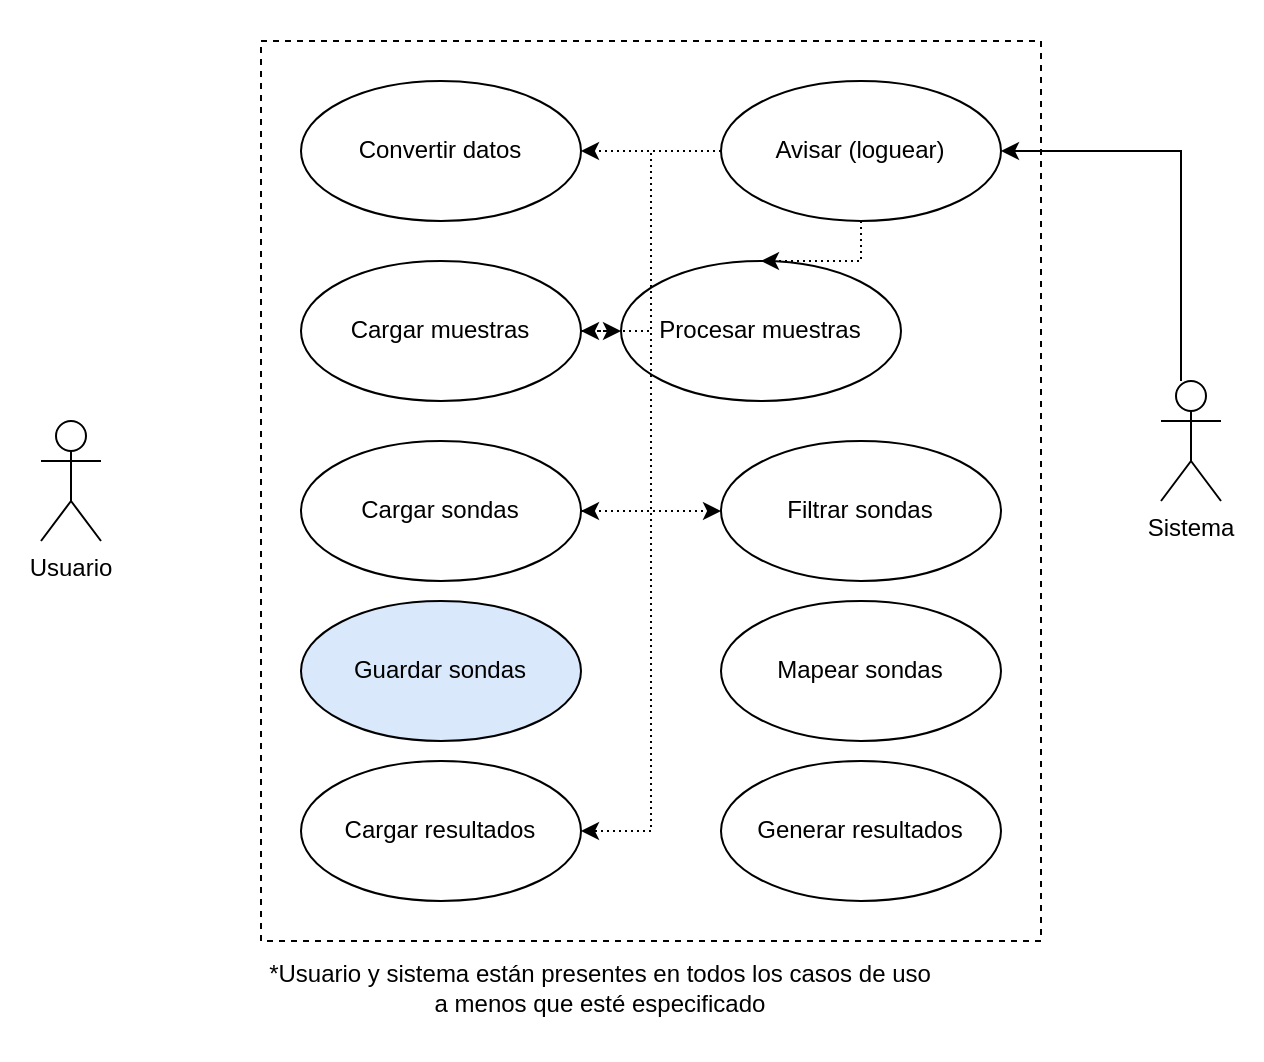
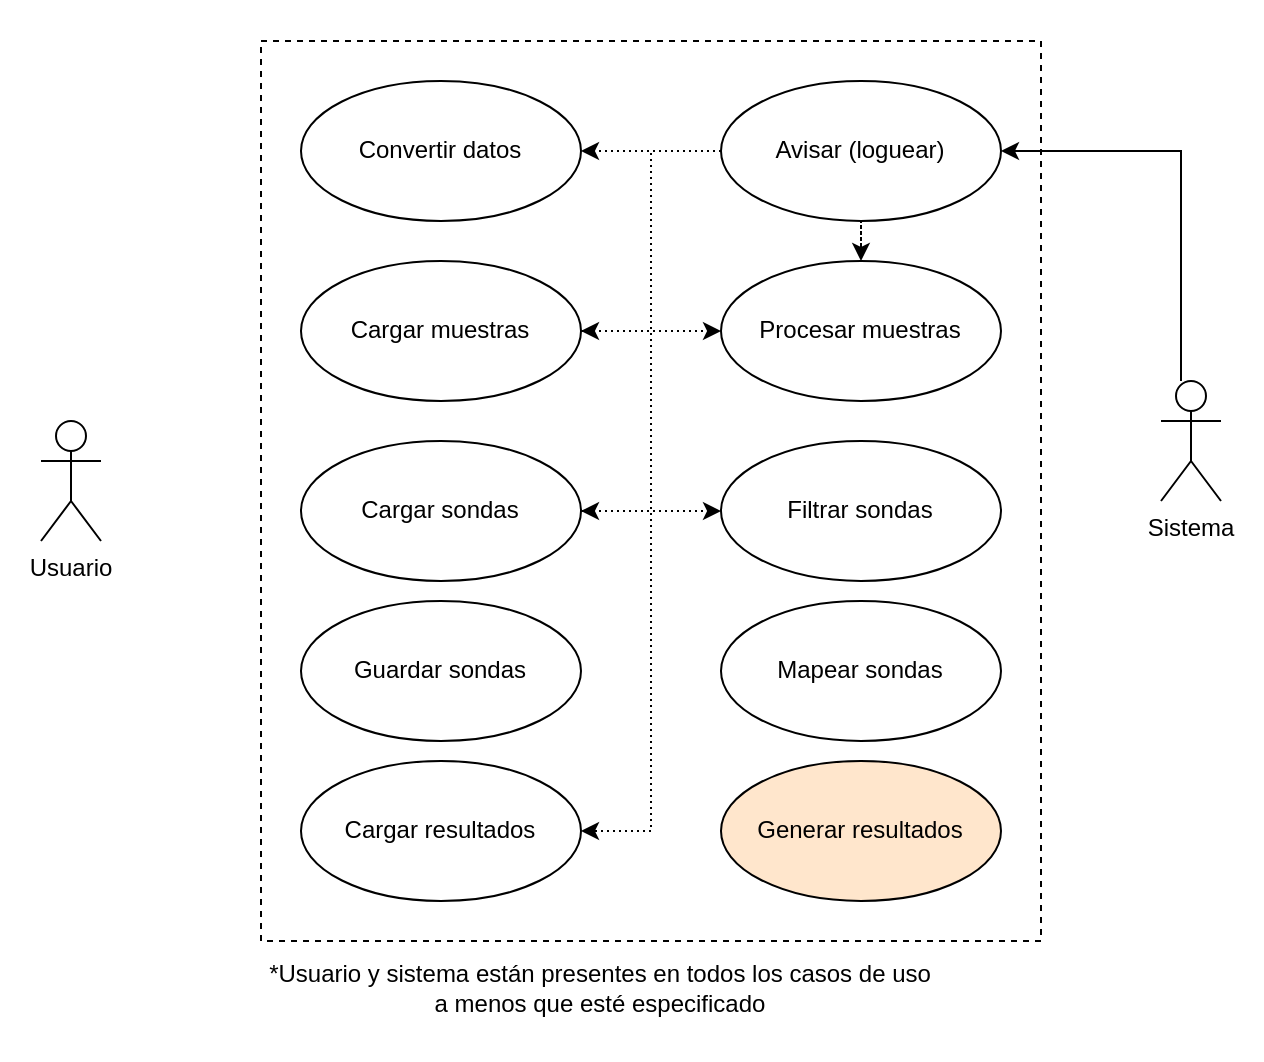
- <mxCell id="6" value="Procesar muestras" style="ellipse;whiteSpace=wrap;html=1;" vertex="1" parent="1"><mxGeometry x="310" y="130" width="140" height="70" as="geometry" /></mxCell>
+ <mxCell id="6" value="Procesar muestras" style="ellipse;whiteSpace=wrap;html=1;" vertex="1" parent="1"><mxGeometry x="360" y="130" width="140" height="70" as="geometry" /></mxCell>
- <mxCell id="7" value="Guardar sondas" style="ellipse;whiteSpace=wrap;html=1;fillColor=#dae8fc;" vertex="1" parent="1"><mxGeometry x="150" y="300" width="140" height="70" as="geometry" /></mxCell>
+ <mxCell id="7" value="Guardar sondas" style="ellipse;whiteSpace=wrap;html=1;" vertex="1" parent="1"><mxGeometry x="150" y="300" width="140" height="70" as="geometry" /></mxCell>
- <mxCell id="12" value="Generar resultados" style="ellipse;whiteSpace=wrap;html=1;" vertex="1" parent="1"><mxGeometry x="360" y="380" width="140" height="70" as="geometry" /></mxCell>
+ <mxCell id="12" value="Generar resultados" style="ellipse;whiteSpace=wrap;html=1;fillColor=#ffe6cc;" vertex="1" parent="1"><mxGeometry x="360" y="380" width="140" height="70" as="geometry" /></mxCell>
